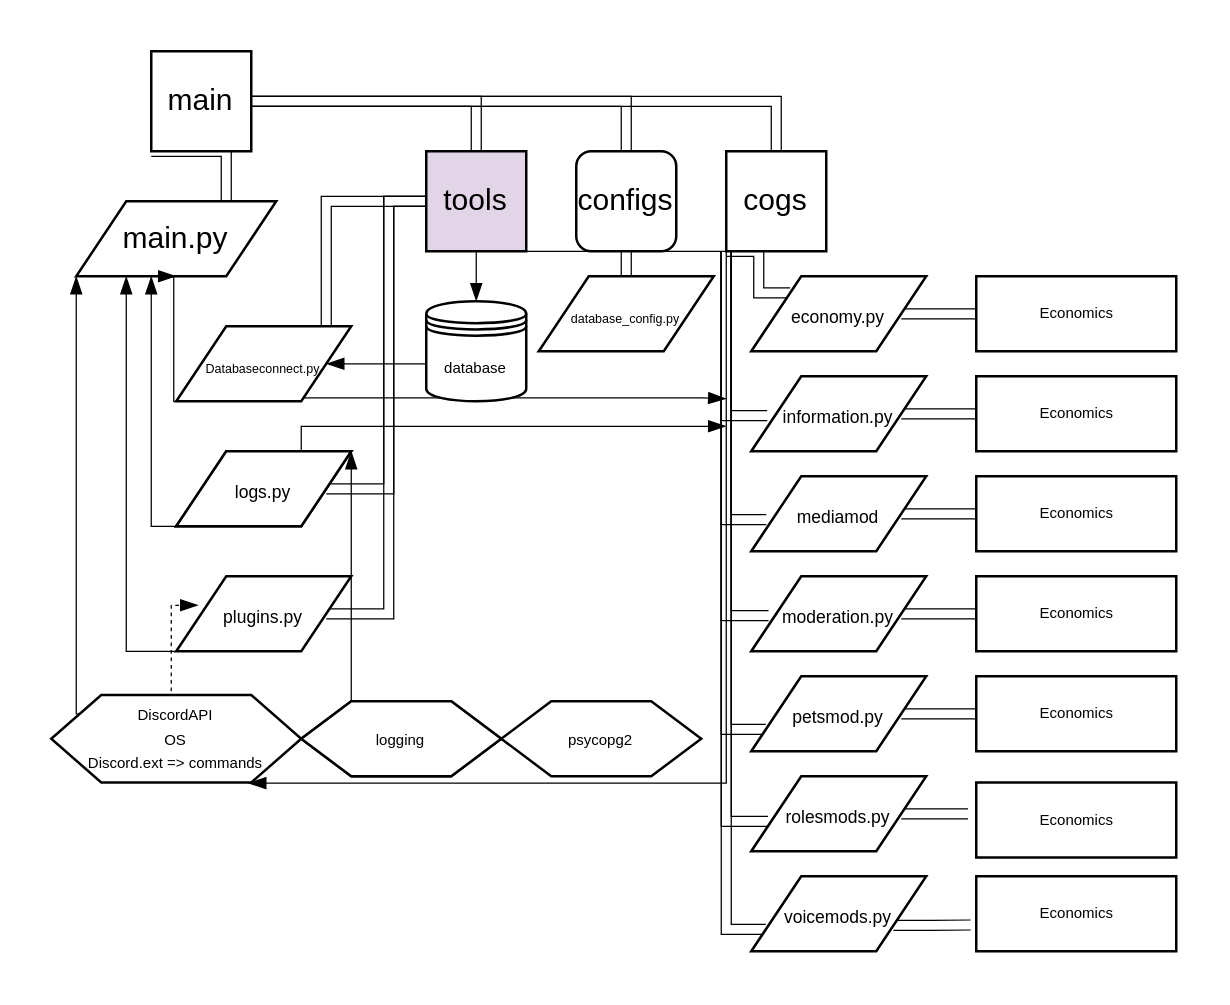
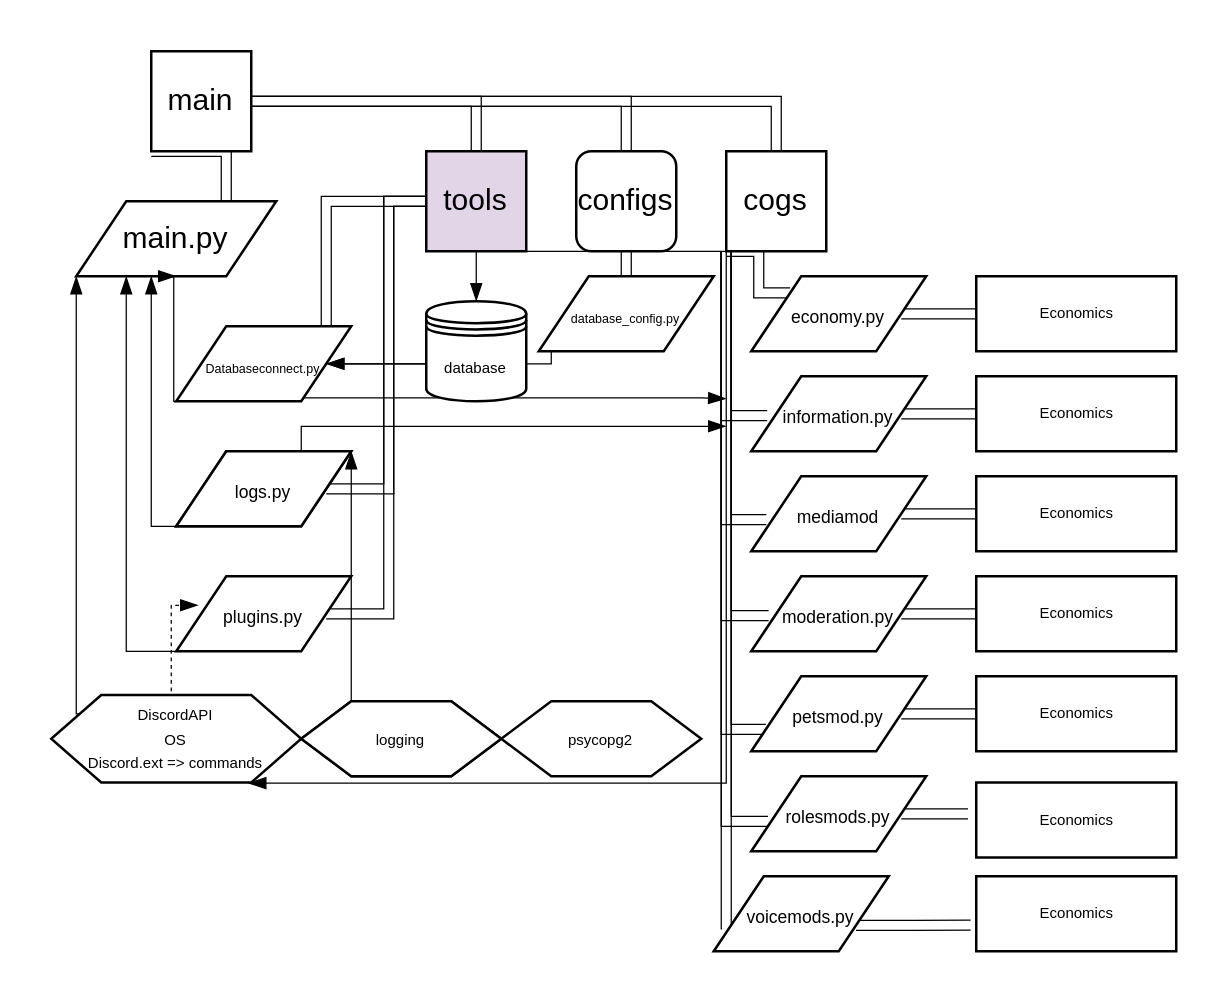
+ <mxCell id="31" style="edgeStyle=elbowEdgeStyle;rounded=0;orthogonalLoop=1;jettySize=auto;html=1;exitX=0;exitY=1;exitDx=0;exitDy=0;entryX=1;entryY=0.5;entryDx=0;entryDy=0;strokeWidth=0.5;fontSize=6;endArrow=blockThin;endFill=1;" edge="1" parent="1" source="32" target="26"><mxGeometry relative="1" as="geometry"><Array as="points"><mxPoint x="220" y="150" /><mxPoint x="190" y="150" /></Array></mxGeometry></mxCell>
- <mxCell id="46" value="&lt;font style=&quot;font-size: 7px;&quot;&gt;voicemods.py&lt;/font&gt;" style="shape=parallelogram;perimeter=parallelogramPerimeter;whiteSpace=wrap;html=1;fixedSize=1;" vertex="1" parent="1"><mxGeometry x="300" y="350" width="70" height="30" as="geometry" /></mxCell>
+ <mxCell id="46" value="&lt;font style=&quot;font-size: 7px;&quot;&gt;voicemods.py&lt;/font&gt;" style="shape=parallelogram;perimeter=parallelogramPerimeter;whiteSpace=wrap;html=1;fixedSize=1;" vertex="1" parent="1"><mxGeometry x="285" y="350" width="70" height="30" as="geometry" /></mxCell>
